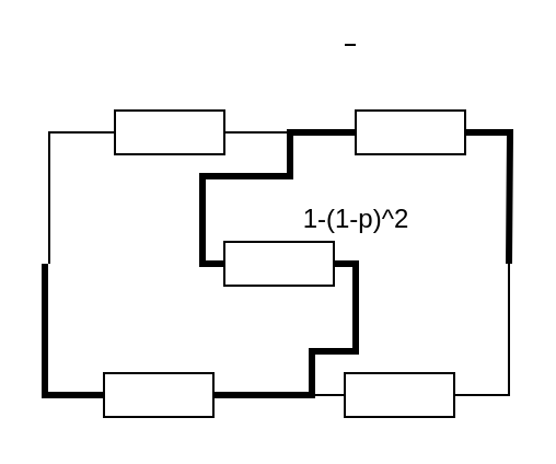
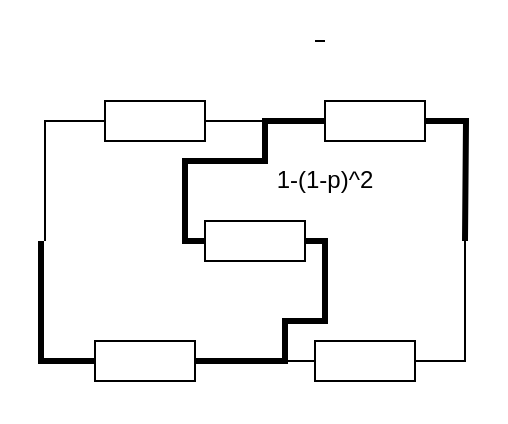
- <mxCell id="17" value="1-(1-p)^2" style="text;html=1;align=center;verticalAlign=middle;resizable=0;points=[];autosize=1;" vertex="1" parent="1"><mxGeometry x="132" y="90" width="60" height="20" as="geometry" /></mxCell>
+ <mxCell id="17" value="1-(1-p)^2" style="text;html=1;align=center;verticalAlign=middle;resizable=0;points=[];autosize=1;" vertex="1" parent="1"><mxGeometry x="132" y="80" width="60" height="20" as="geometry" /></mxCell>
